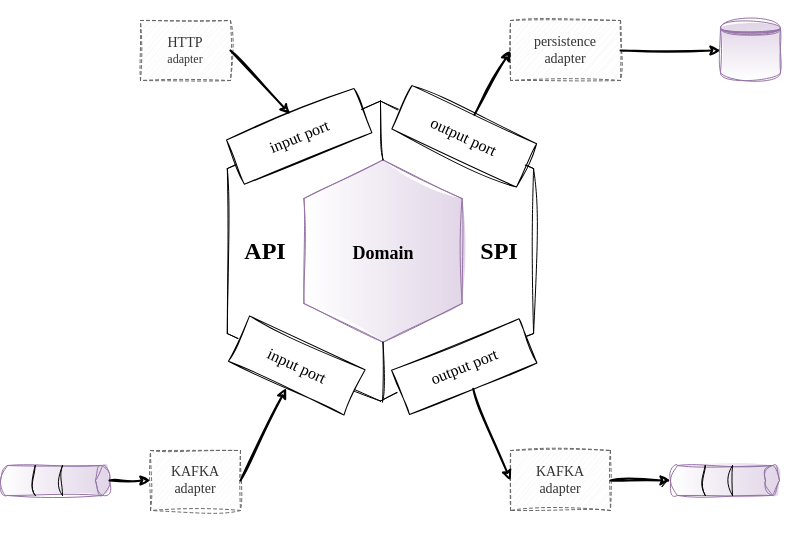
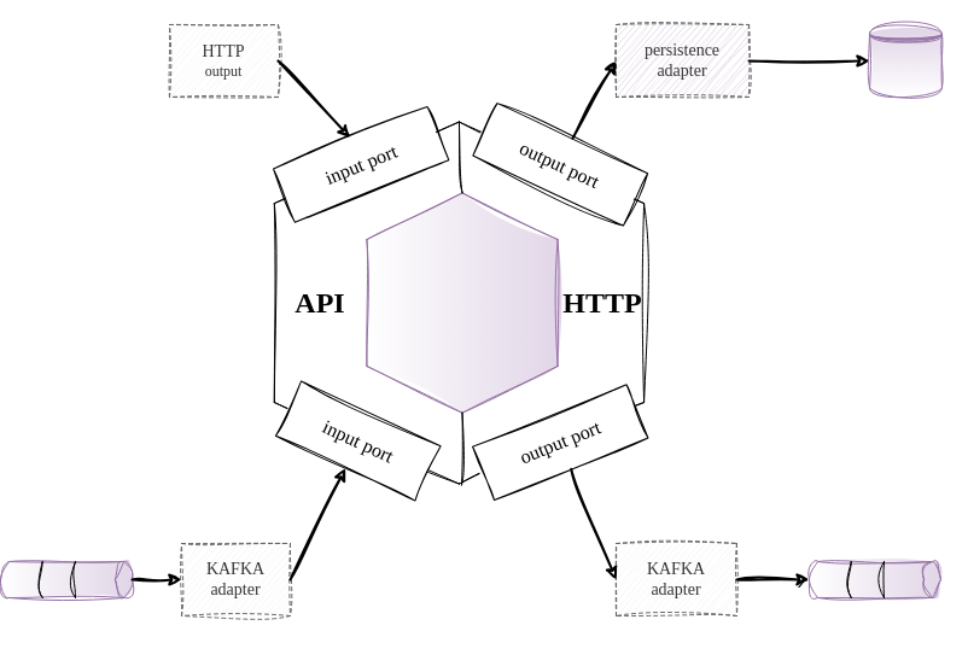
- <mxCell id="17" value="&lt;span style=&quot;font-size: 14px;&quot;&gt;HTTP&lt;br&gt;&lt;/span&gt;adapter" style="rounded=0;whiteSpace=wrap;html=1;dashed=1;fillColor=#f5f5f5;fontColor=#333333;strokeColor=#666666;fontFamily=Comic Sans MS;sketch=1;curveFitting=1;jiggle=2;" parent="1" vertex="1"><mxGeometry x="130" y="20" width="89.94" height="60" as="geometry" /></mxCell>
+ <mxCell id="17" value="&lt;span style=&quot;font-size: 14px;&quot;&gt;HTTP&lt;br&gt;&lt;/span&gt;output" style="rounded=0;whiteSpace=wrap;html=1;dashed=1;fillColor=#f5f5f5;fontColor=#333333;strokeColor=#666666;fontFamily=Comic Sans MS;sketch=1;curveFitting=1;jiggle=2;" parent="1" vertex="1"><mxGeometry x="130" y="20" width="89.94" height="60" as="geometry" /></mxCell>
- <mxCell id="14" value="&lt;font style=&quot;font-size: 14px;&quot;&gt;persistence&lt;br&gt;adapter&lt;/font&gt;" style="rounded=0;whiteSpace=wrap;html=1;dashed=1;fillColor=#f5f5f5;fontColor=#333333;strokeColor=#666666;fontFamily=Comic Sans MS;sketch=1;curveFitting=1;jiggle=2;" parent="1" vertex="1"><mxGeometry x="500" y="20" width="110" height="60" as="geometry" /></mxCell>
+ <mxCell id="14" value="&lt;font style=&quot;font-size: 14px;&quot;&gt;persistence&lt;br&gt;adapter&lt;/font&gt;" style="rounded=0;whiteSpace=wrap;html=1;dashed=1;fillColor=#e1d5e7;fontColor=#333333;strokeColor=#666666;fontFamily=Comic Sans MS;sketch=1;curveFitting=1;jiggle=2;" parent="1" vertex="1"><mxGeometry x="500" y="20" width="110" height="60" as="geometry" /></mxCell>
- <mxCell id="12" value="&lt;h1&gt;&lt;font style=&quot;font-size: 18px;&quot;&gt;Domain&lt;/font&gt;&lt;/h1&gt;" style="text;html=1;strokeColor=none;fillColor=none;align=center;verticalAlign=middle;whiteSpace=wrap;rounded=0;fontFamily=Comic Sans MS;sketch=1;curveFitting=1;jiggle=2;" parent="1" vertex="1"><mxGeometry x="338.74" y="230.56" width="67.5" height="40" as="geometry" /></mxCell>
- <mxCell id="11" value="&lt;h1&gt;&lt;font style=&quot;font-size: 24px;&quot;&gt;SPI&lt;/font&gt;&lt;/h1&gt;" style="text;html=1;strokeColor=none;fillColor=none;align=center;verticalAlign=middle;whiteSpace=wrap;rounded=0;fontFamily=Comic Sans MS;sketch=1;curveFitting=1;jiggle=2;" parent="1" vertex="1"><mxGeometry x="455" y="230.56" width="67.5" height="40" as="geometry" /></mxCell>
+ <mxCell id="11" value="&lt;h1&gt;&lt;font style=&quot;font-size: 24px;&quot;&gt;HTTP&lt;/font&gt;&lt;/h1&gt;" style="text;html=1;strokeColor=none;fillColor=none;align=center;verticalAlign=middle;whiteSpace=wrap;rounded=0;fontFamily=Comic Sans MS;sketch=1;curveFitting=1;jiggle=2;" parent="1" vertex="1"><mxGeometry x="455" y="230.56" width="67.5" height="40" as="geometry" /></mxCell>
